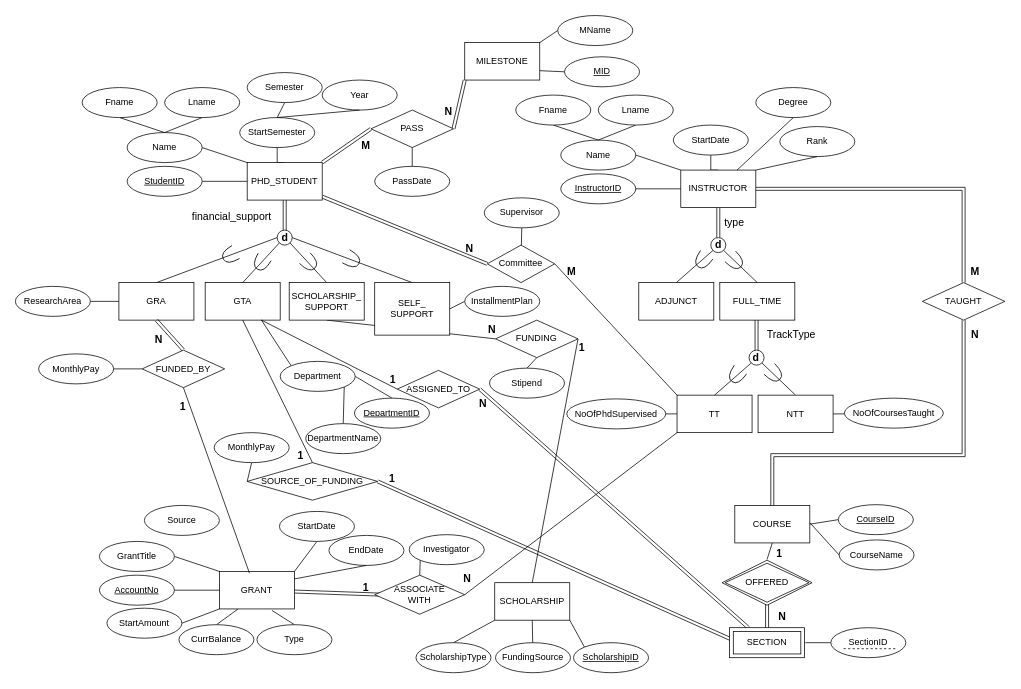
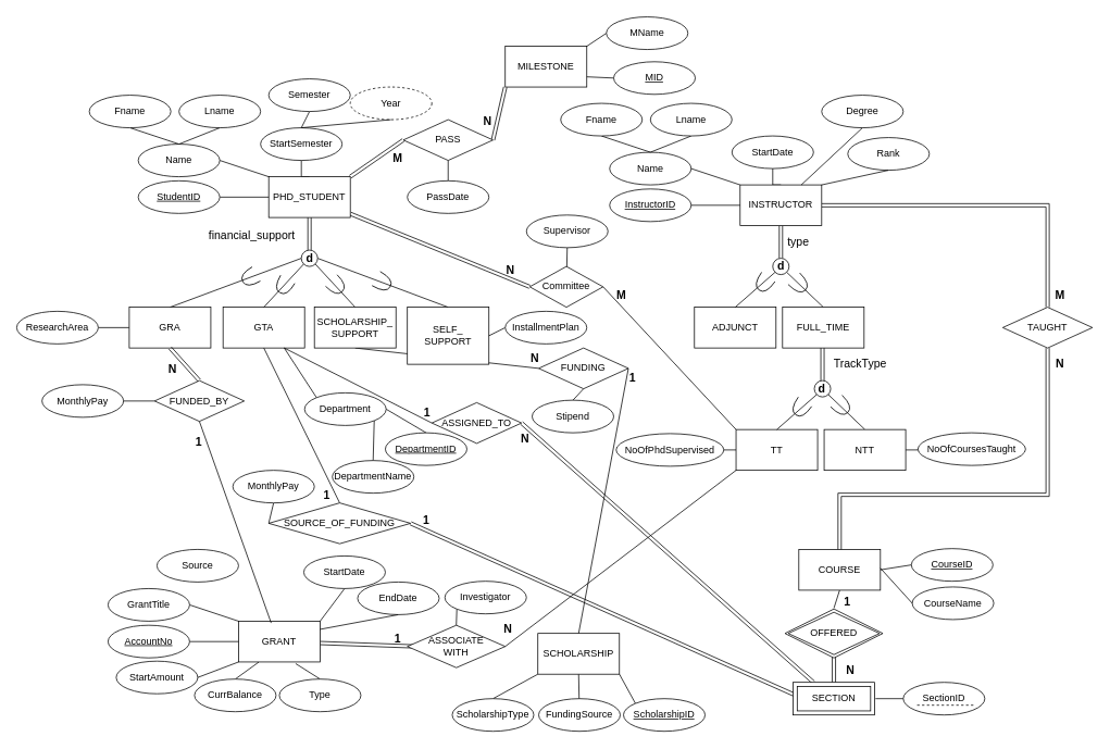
- <mxCell id="13" value="Year" style="ellipse;whiteSpace=wrap;html=1;align=center;" parent="1" vertex="1"><mxGeometry x="429" y="106" width="100" height="40" as="geometry" /></mxCell>
+ <mxCell id="13" value="Year" style="ellipse;whiteSpace=wrap;html=1;align=center;dashed=1;" parent="1" vertex="1"><mxGeometry x="429" y="106" width="100" height="40" as="geometry" /></mxCell>
